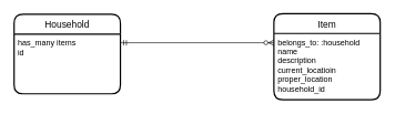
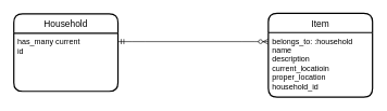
- <mxCell id="4" value="has_many items&#10;id" style="align=left;strokeColor=none;fillColor=none;spacingLeft=4;fontSize=12;verticalAlign=top;resizable=0;rotatable=0;part=1;" vertex="1" parent="3"><mxGeometry y="30" width="160" height="90" as="geometry" /></mxCell>
+ <mxCell id="4" value="has_many current&#10;id" style="align=left;strokeColor=none;fillColor=none;spacingLeft=4;fontSize=12;verticalAlign=top;resizable=0;rotatable=0;part=1;" vertex="1" parent="3"><mxGeometry y="30" width="160" height="90" as="geometry" /></mxCell>
